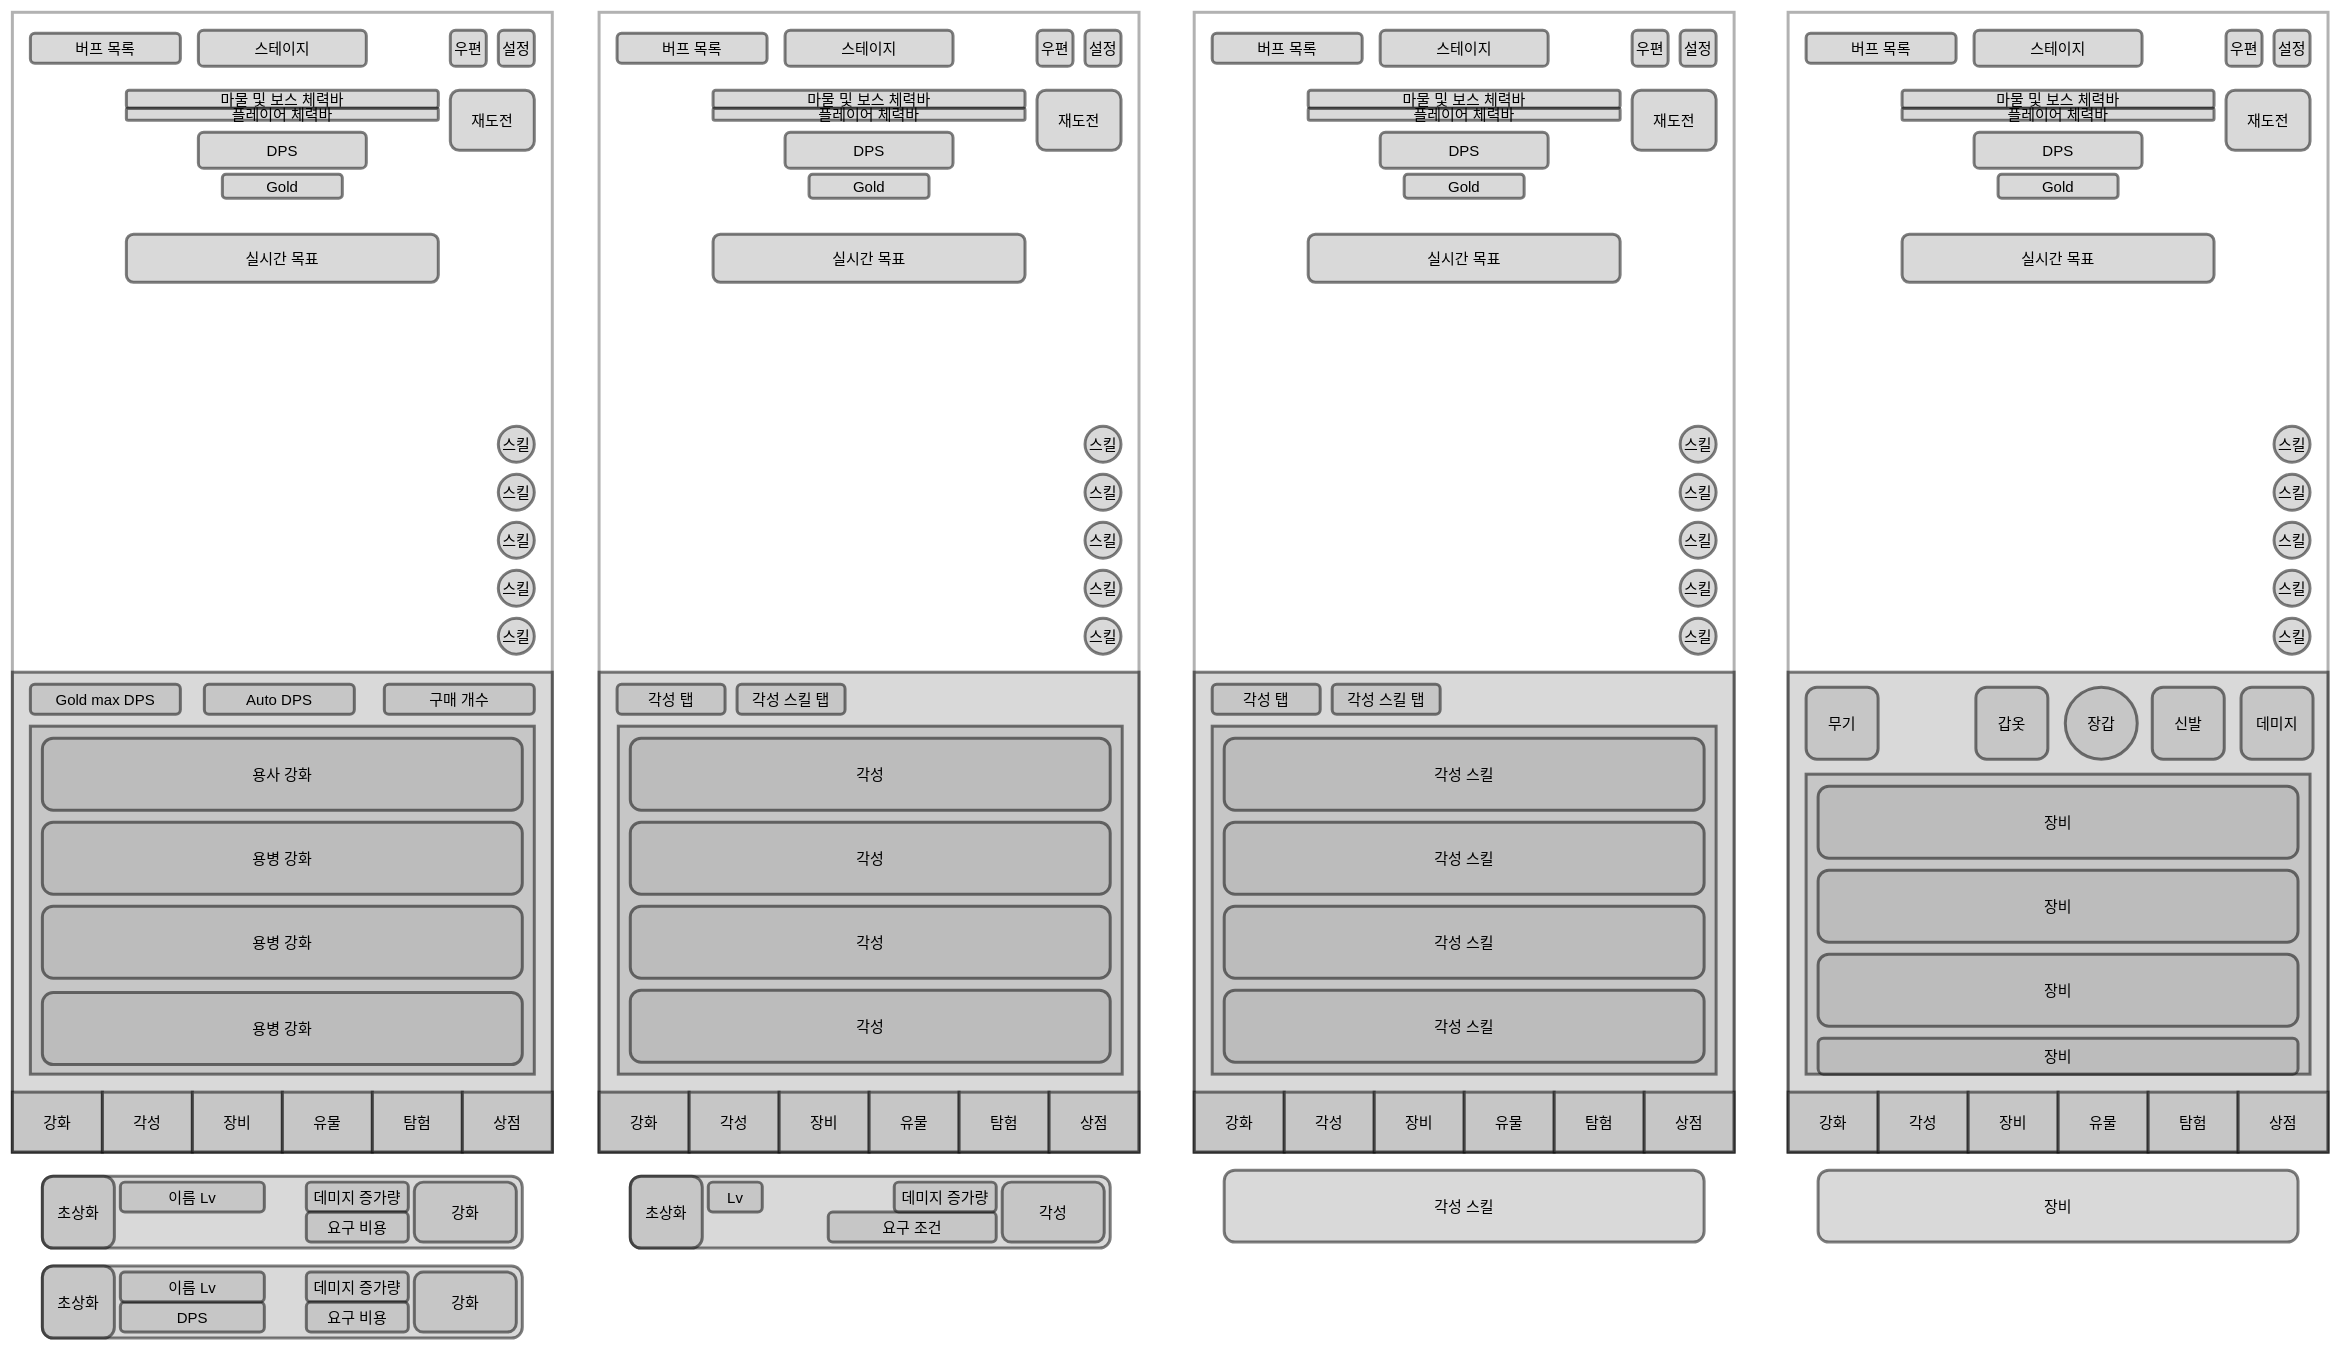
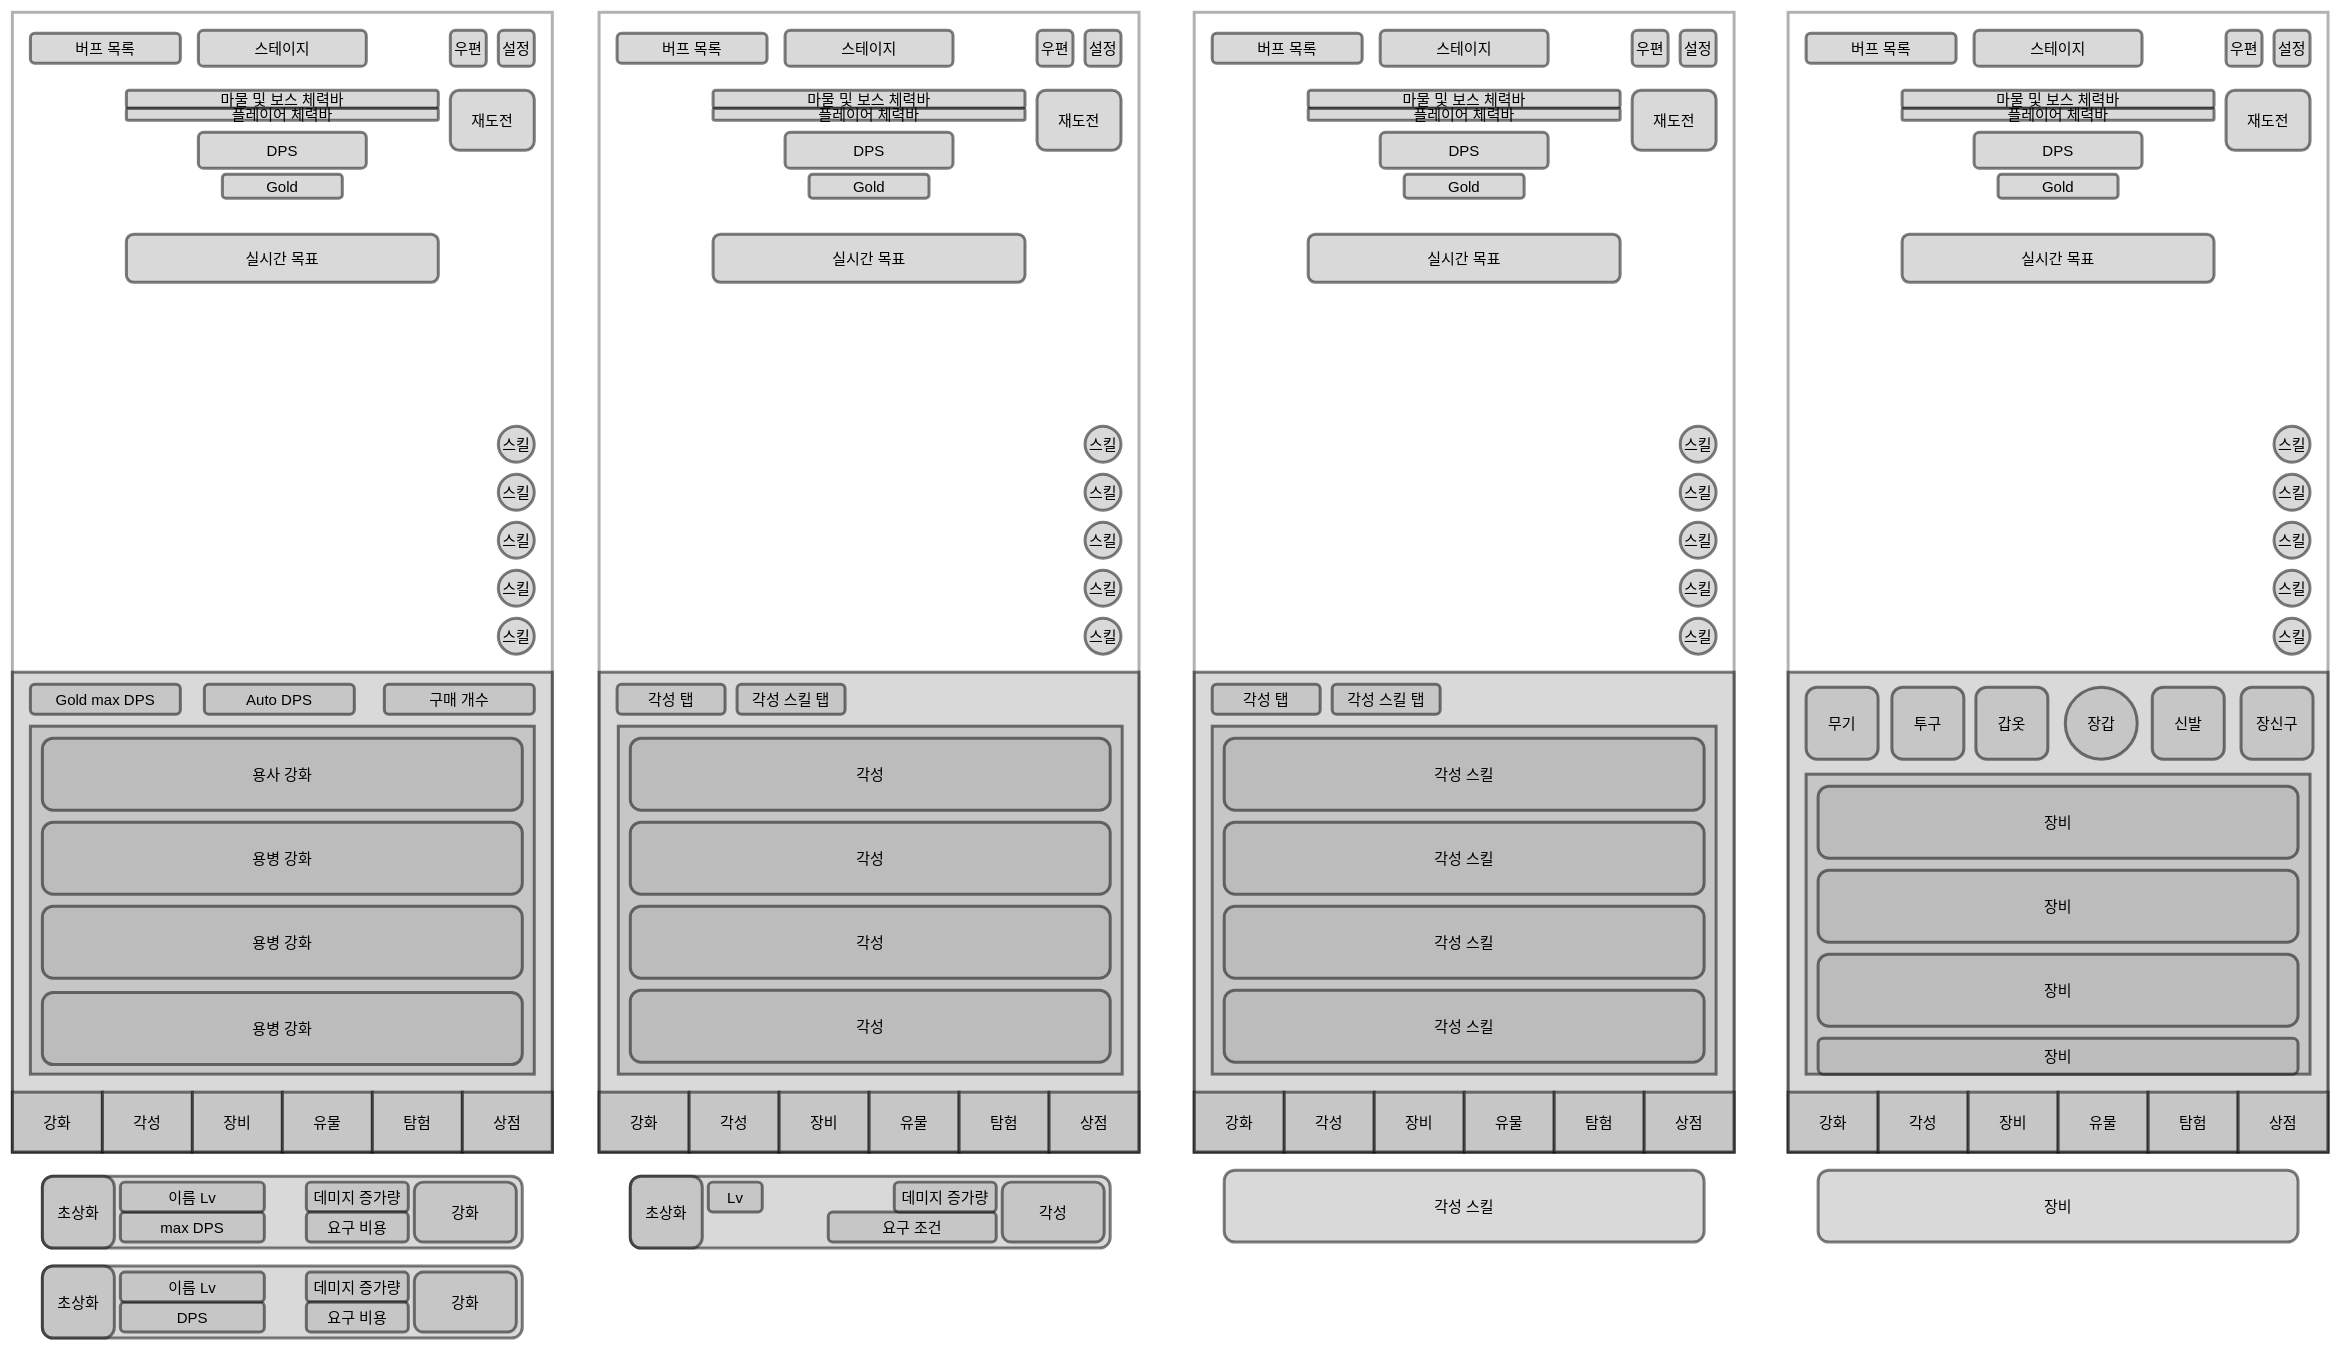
+ <mxCell id="128" value="투구" style="rounded=1;whiteSpace=wrap;html=1;strokeWidth=5;fillColor=#B3B3B3;opacity=50;fontSize=25;" vertex="1" parent="99"><mxGeometry x="173" y="1125" width="120" height="120" as="geometry" /></mxCell>
- <mxCell id="132" value="데미지" style="rounded=1;whiteSpace=wrap;html=1;strokeWidth=5;fillColor=#B3B3B3;opacity=50;fontSize=25;" vertex="1" parent="99"><mxGeometry x="755" y="1125" width="120" height="120" as="geometry" /></mxCell>
+ <mxCell id="132" value="장신구" style="rounded=1;whiteSpace=wrap;html=1;strokeWidth=5;fillColor=#B3B3B3;opacity=50;fontSize=25;" vertex="1" parent="99"><mxGeometry x="755" y="1125" width="120" height="120" as="geometry" /></mxCell>
+ <mxCell id="142" value="&lt;span style=&quot;font-size: 25px&quot;&gt;max DPS&lt;/span&gt;" style="rounded=1;whiteSpace=wrap;html=1;opacity=50;strokeWidth=5;fillColor=#B3B3B3;fontSize=6;" vertex="1" parent="1"><mxGeometry x="200" y="2020" width="240" height="50" as="geometry" /></mxCell>
